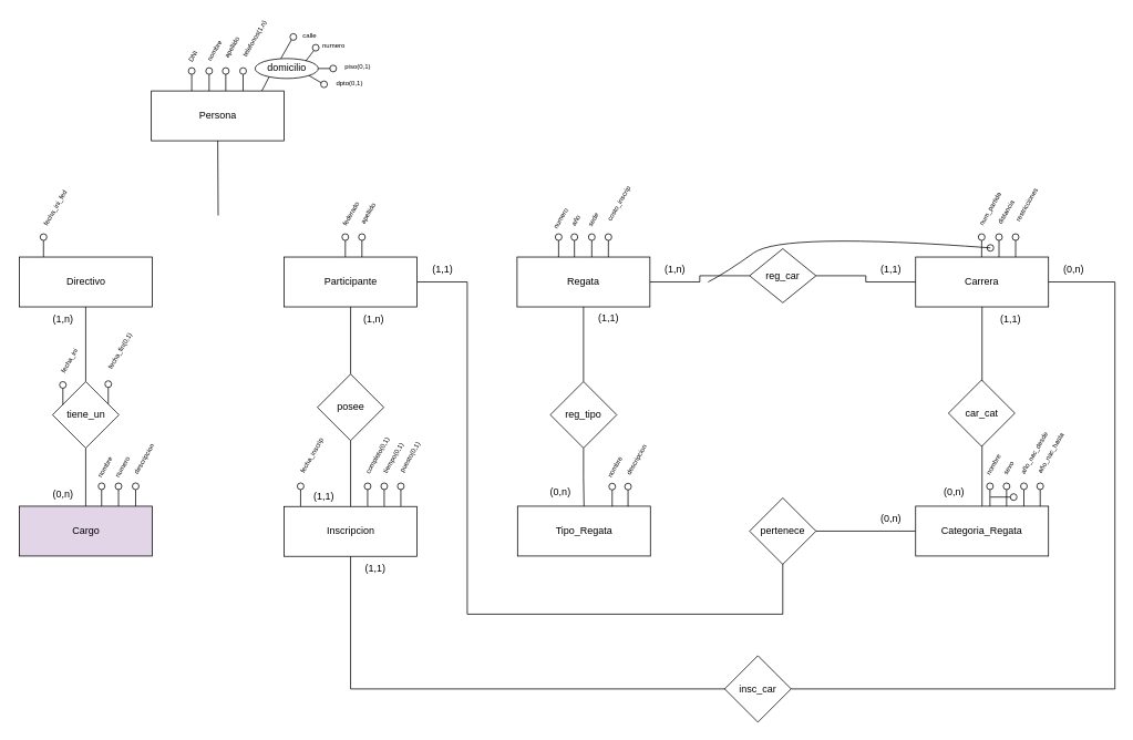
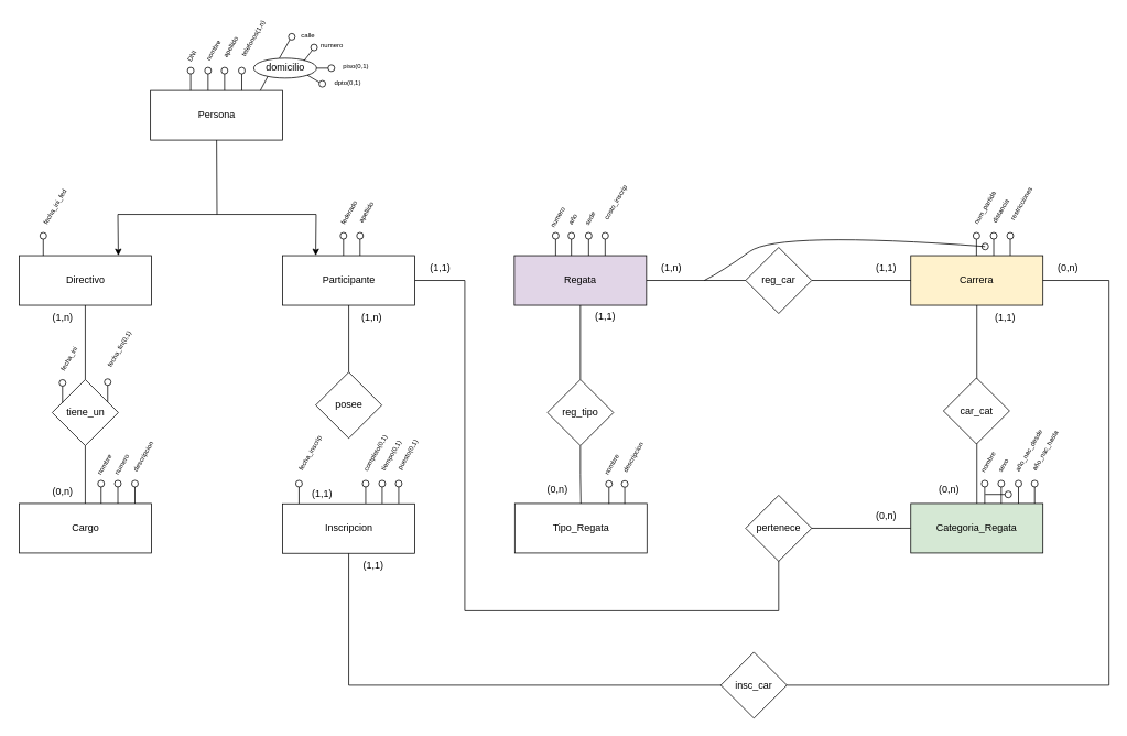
+ <mxCell id="42" value="" style="endArrow=classic;startArrow=classic;html=1;rounded=0;exitX=0.75;exitY=0;exitDx=0;exitDy=0;entryX=0.25;entryY=0;entryDx=0;entryDy=0;" edge="1" parent="1" source="38" target="41"><mxGeometry width="50" height="50" relative="1" as="geometry"><mxPoint x="292" y="273" as="sourcePoint" /><mxPoint x="342" y="223" as="targetPoint" /><Array as="points"><mxPoint x="142" y="253" /><mxPoint x="382" y="253" /></Array></mxGeometry></mxCell>
- <mxCell id="139" value="reg_car" style="rhombus;whiteSpace=wrap;html=1;" vertex="1" parent="1"><mxGeometry x="902" y="293" width="80" height="65" as="geometry" /></mxCell>
+ <mxCell id="139" value="reg_car" style="rhombus;whiteSpace=wrap;html=1;" vertex="1" parent="1"><mxGeometry x="902" y="293" width="80" height="80" as="geometry" /></mxCell>
- <mxCell id="93" value="Regata" style="rounded=0;whiteSpace=wrap;html=1;" vertex="1" parent="1"><mxGeometry x="622" y="303" width="160" height="60" as="geometry" /></mxCell>
+ <mxCell id="93" value="Regata" style="rounded=0;whiteSpace=wrap;html=1;fillColor=#e1d5e7;" vertex="1" parent="1"><mxGeometry x="622" y="303" width="160" height="60" as="geometry" /></mxCell>
- <mxCell id="103" value="Carrera" style="rounded=0;whiteSpace=wrap;html=1;" vertex="1" parent="1"><mxGeometry x="1102" y="303" width="160" height="60" as="geometry" /></mxCell>
+ <mxCell id="103" value="Carrera" style="rounded=0;whiteSpace=wrap;html=1;fillColor=#fff2cc;" vertex="1" parent="1"><mxGeometry x="1102" y="303" width="160" height="60" as="geometry" /></mxCell>
- <mxCell id="40" style="edgeStyle=orthogonalEdgeStyle;rounded=0;orthogonalLoop=1;jettySize=auto;html=1;entryX=0.5;entryY=0;entryDx=0;entryDy=0;endArrow=none;startFill=0;" edge="1" parent="1" source="162" target="160"><mxGeometry relative="1" as="geometry" /></mxCell>
- <mxCell id="47" value="Cargo" style="rounded=0;whiteSpace=wrap;html=1;fillColor=#e1d5e7;" vertex="1" parent="1"><mxGeometry x="22.51" y="603" width="160" height="60" as="geometry" /></mxCell>
+ <mxCell id="47" value="Cargo" style="rounded=0;whiteSpace=wrap;html=1;" vertex="1" parent="1"><mxGeometry x="22.51" y="603" width="160" height="60" as="geometry" /></mxCell>
- <mxCell id="72" value="Categoria_Regata" style="rounded=0;whiteSpace=wrap;html=1;" vertex="1" parent="1"><mxGeometry x="1102" y="603" width="160" height="60" as="geometry" /></mxCell>
+ <mxCell id="72" value="Categoria_Regata" style="rounded=0;whiteSpace=wrap;html=1;fillColor=#d5e8d4;" vertex="1" parent="1"><mxGeometry x="1102" y="603" width="160" height="60" as="geometry" /></mxCell>
